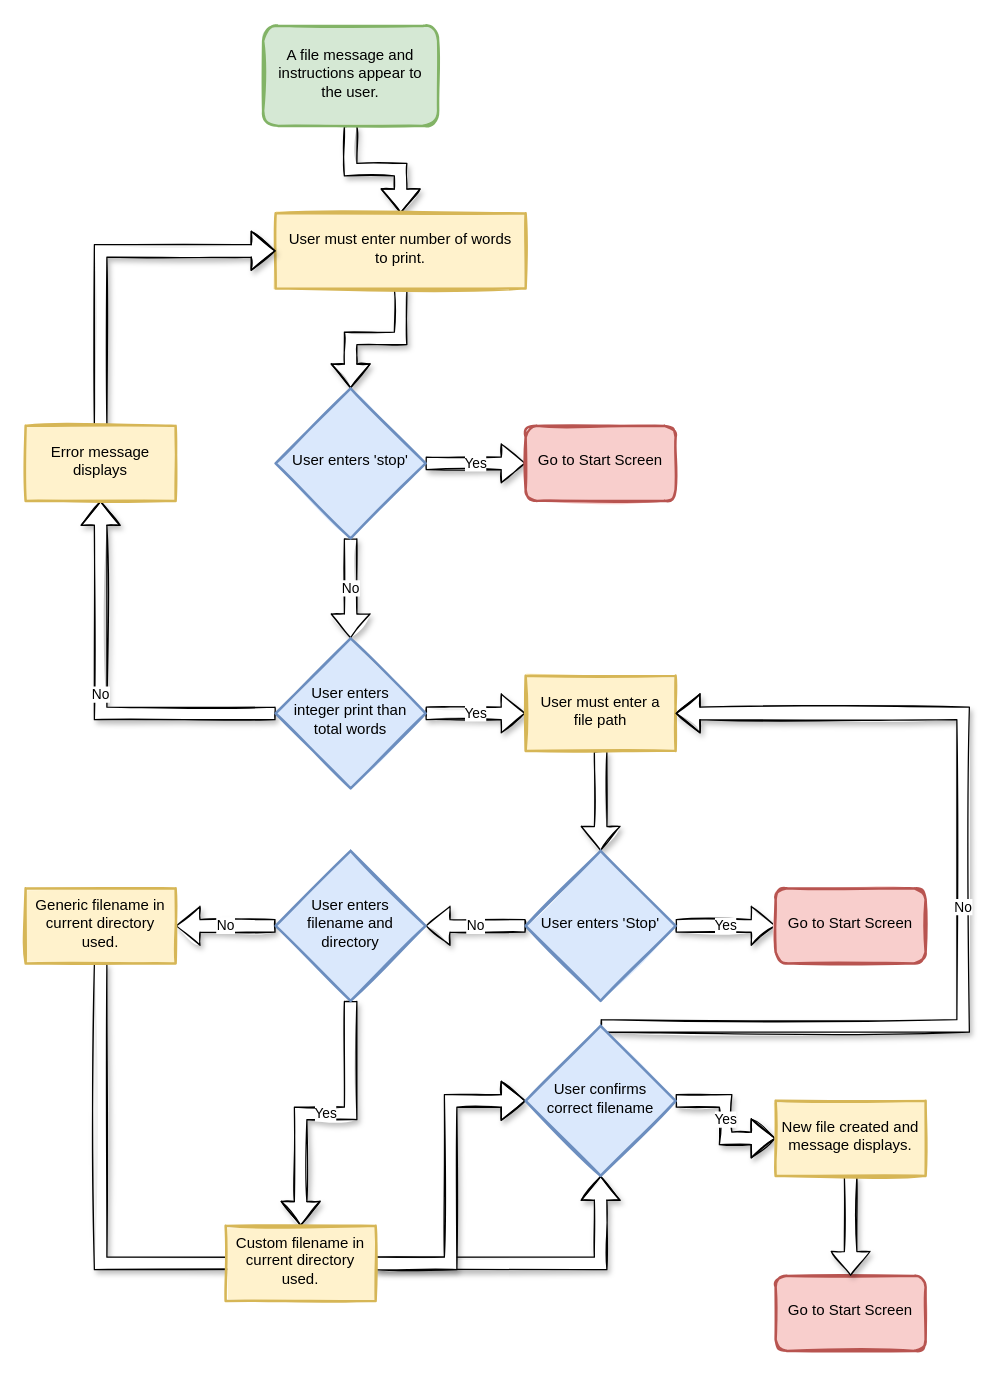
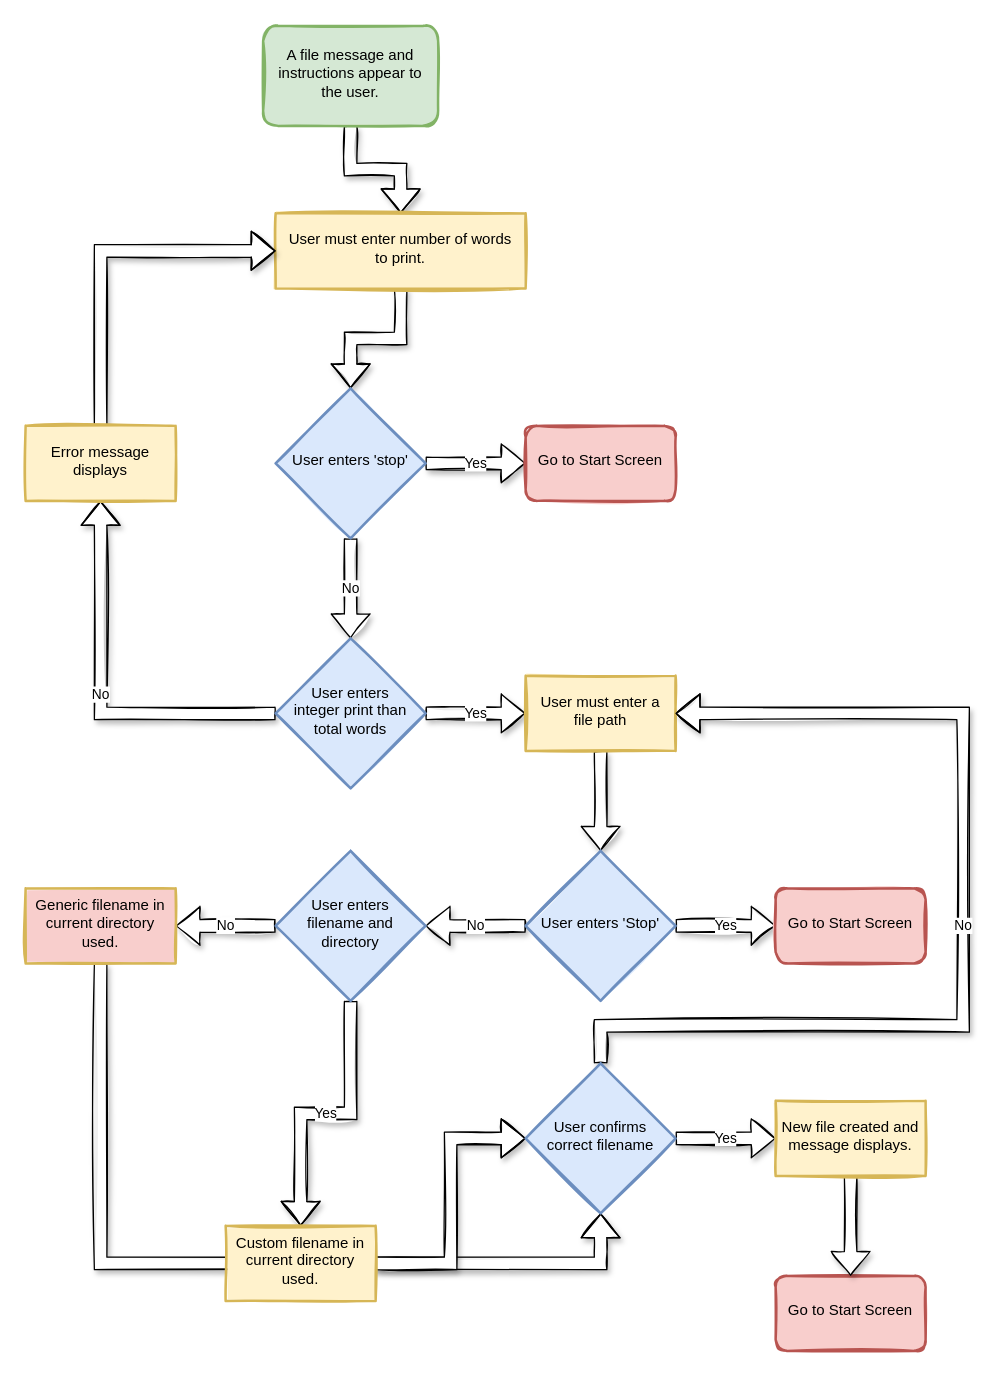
- <mxCell id="27" value="Generic filename in current directory used." style="rounded=0;whiteSpace=wrap;html=1;fillColor=#fff2cc;strokeColor=#d6b656;shadow=0;strokeWidth=2;spacing=6;spacingTop=-4;sketch=1;fillStyle=solid;" parent="1" vertex="1"><mxGeometry x="20" y="710" width="120" height="60" as="geometry" /></mxCell>
+ <mxCell id="27" value="Generic filename in current directory used." style="rounded=0;whiteSpace=wrap;html=1;fillColor=#f8cecc;strokeColor=#d6b656;shadow=0;strokeWidth=2;spacing=6;spacingTop=-4;sketch=1;fillStyle=solid;" parent="1" vertex="1"><mxGeometry x="20" y="710" width="120" height="60" as="geometry" /></mxCell>
- <mxCell id="32" value="User confirms correct filename" style="rhombus;whiteSpace=wrap;html=1;shadow=0;fontFamily=Helvetica;fontSize=12;align=center;strokeWidth=2;spacing=6;spacingTop=-4;fillColor=#dae8fc;strokeColor=#6c8ebf;sketch=1;fillStyle=solid;" parent="1" vertex="1"><mxGeometry x="420" y="820" width="120" height="120" as="geometry" /></mxCell>
+ <mxCell id="32" value="User confirms correct filename" style="rhombus;whiteSpace=wrap;html=1;shadow=0;fontFamily=Helvetica;fontSize=12;align=center;strokeWidth=2;spacing=6;spacingTop=-4;fillColor=#dae8fc;strokeColor=#6c8ebf;sketch=1;fillStyle=solid;" parent="1" vertex="1"><mxGeometry x="420" y="850" width="120" height="120" as="geometry" /></mxCell>
